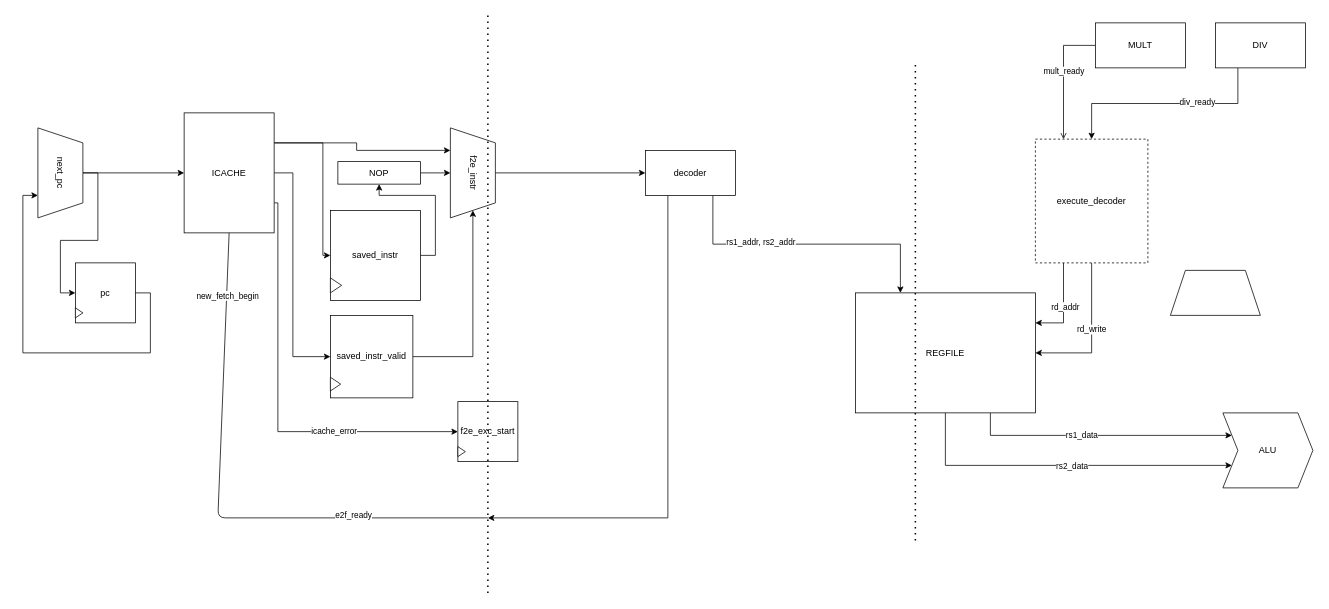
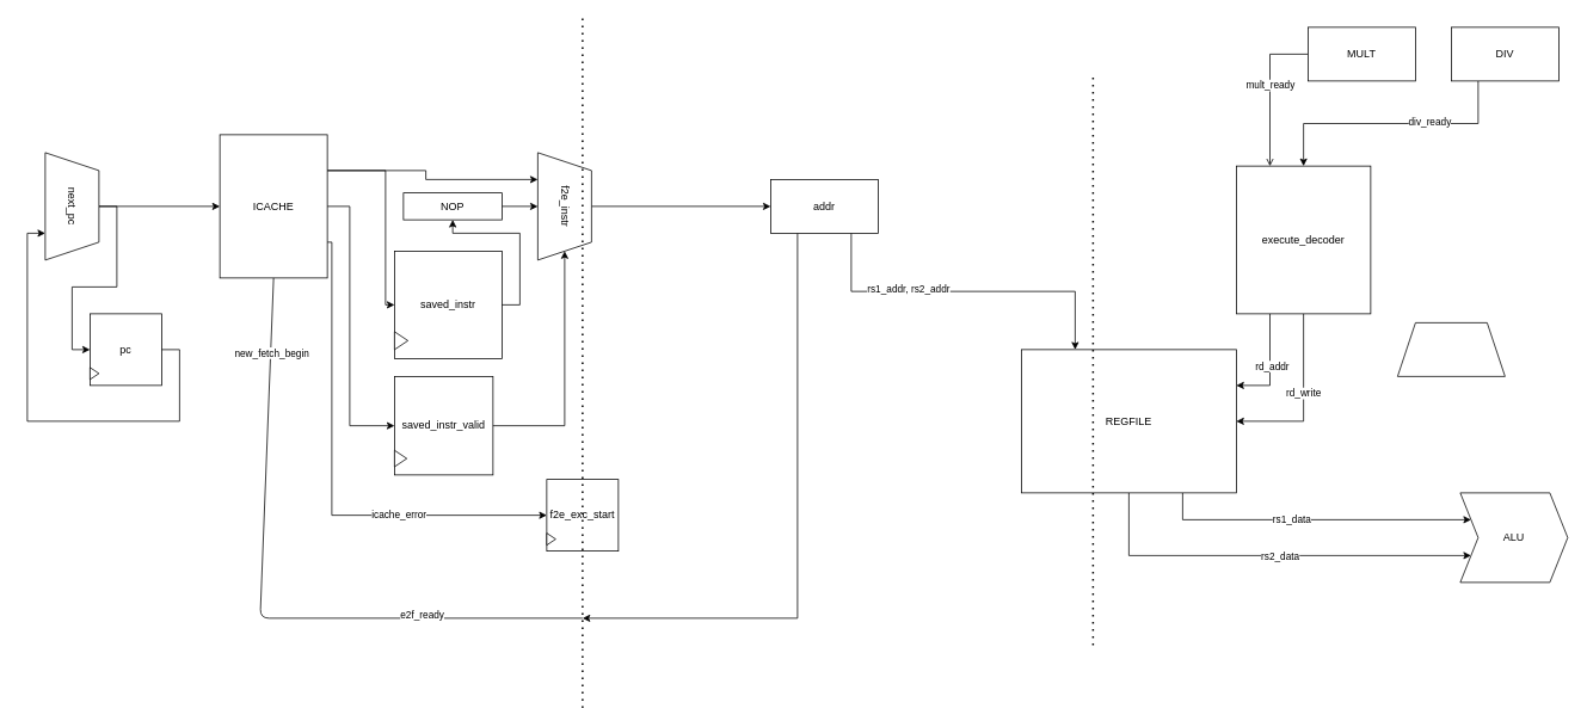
- <mxCell id="36" value="decoder" style="rounded=0;whiteSpace=wrap;html=1;" vertex="1" parent="1"><mxGeometry x="860" y="200" width="120" height="60" as="geometry" /></mxCell>
+ <mxCell id="36" value="addr" style="rounded=0;whiteSpace=wrap;html=1;" vertex="1" parent="1"><mxGeometry x="860" y="200" width="120" height="60" as="geometry" /></mxCell>
- <mxCell id="48" value="execute_decoder" style="rounded=0;whiteSpace=wrap;html=1;dashed=1;" vertex="1" parent="1"><mxGeometry x="1380" y="185" width="150" height="165" as="geometry" /></mxCell>
+ <mxCell id="48" value="execute_decoder" style="rounded=0;whiteSpace=wrap;html=1;" vertex="1" parent="1"><mxGeometry x="1380" y="185" width="150" height="165" as="geometry" /></mxCell>
